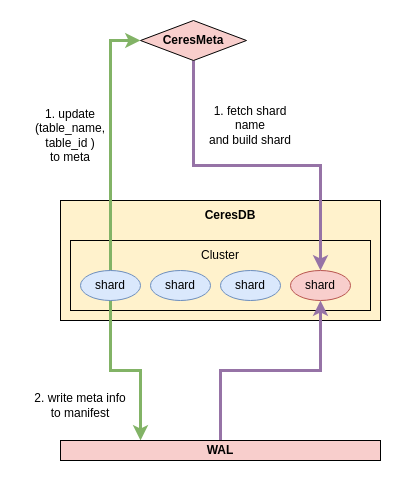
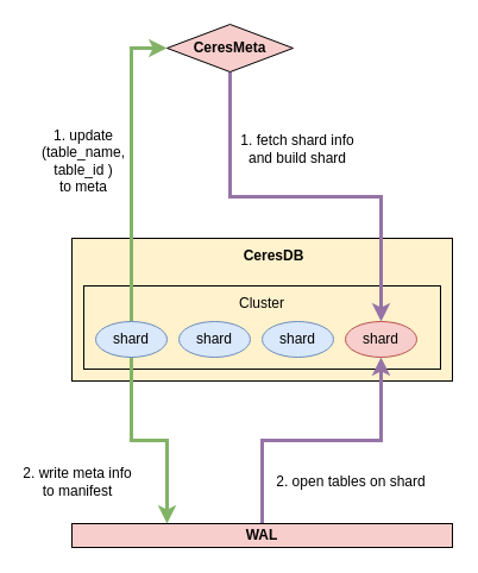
- <mxCell id="13" value="&lt;div&gt;1. fetch shard name&lt;/div&gt;&lt;div&gt;and build shard&lt;br&gt;&lt;/div&gt;" style="text;html=1;strokeColor=none;fillColor=none;align=center;verticalAlign=middle;whiteSpace=wrap;rounded=0;" vertex="1" parent="1"><mxGeometry x="200" y="110" width="100" height="30" as="geometry" /></mxCell>
+ <mxCell id="13" value="&lt;div&gt;1. fetch shard info&lt;/div&gt;&lt;div&gt;and build shard&lt;br&gt;&lt;/div&gt;" style="text;html=1;strokeColor=none;fillColor=none;align=center;verticalAlign=middle;whiteSpace=wrap;rounded=0;" vertex="1" parent="1"><mxGeometry x="200" y="110" width="100" height="30" as="geometry" /></mxCell>
- <mxCell id="19" value="&lt;div&gt;2. write meta info to manifest&lt;br&gt;&lt;/div&gt;" style="text;html=1;strokeColor=none;fillColor=none;align=center;verticalAlign=middle;whiteSpace=wrap;rounded=0;" vertex="1" parent="1"><mxGeometry x="30" y="390" width="100" height="30" as="geometry" /></mxCell>
+ <mxCell id="19" value="&lt;div&gt;2. write meta info to manifest&lt;br&gt;&lt;/div&gt;" style="text;html=1;strokeColor=none;fillColor=none;align=center;verticalAlign=middle;whiteSpace=wrap;rounded=0;" vertex="1" parent="1"><mxGeometry x="15" y="390" width="100" height="30" as="geometry" /></mxCell>
+ <mxCell id="17" value="2. open tables on shard" style="text;html=1;strokeColor=none;fillColor=none;align=center;verticalAlign=middle;whiteSpace=wrap;rounded=0;" vertex="1" parent="1"><mxGeometry x="230" y="390" width="130" height="30" as="geometry" /></mxCell>
